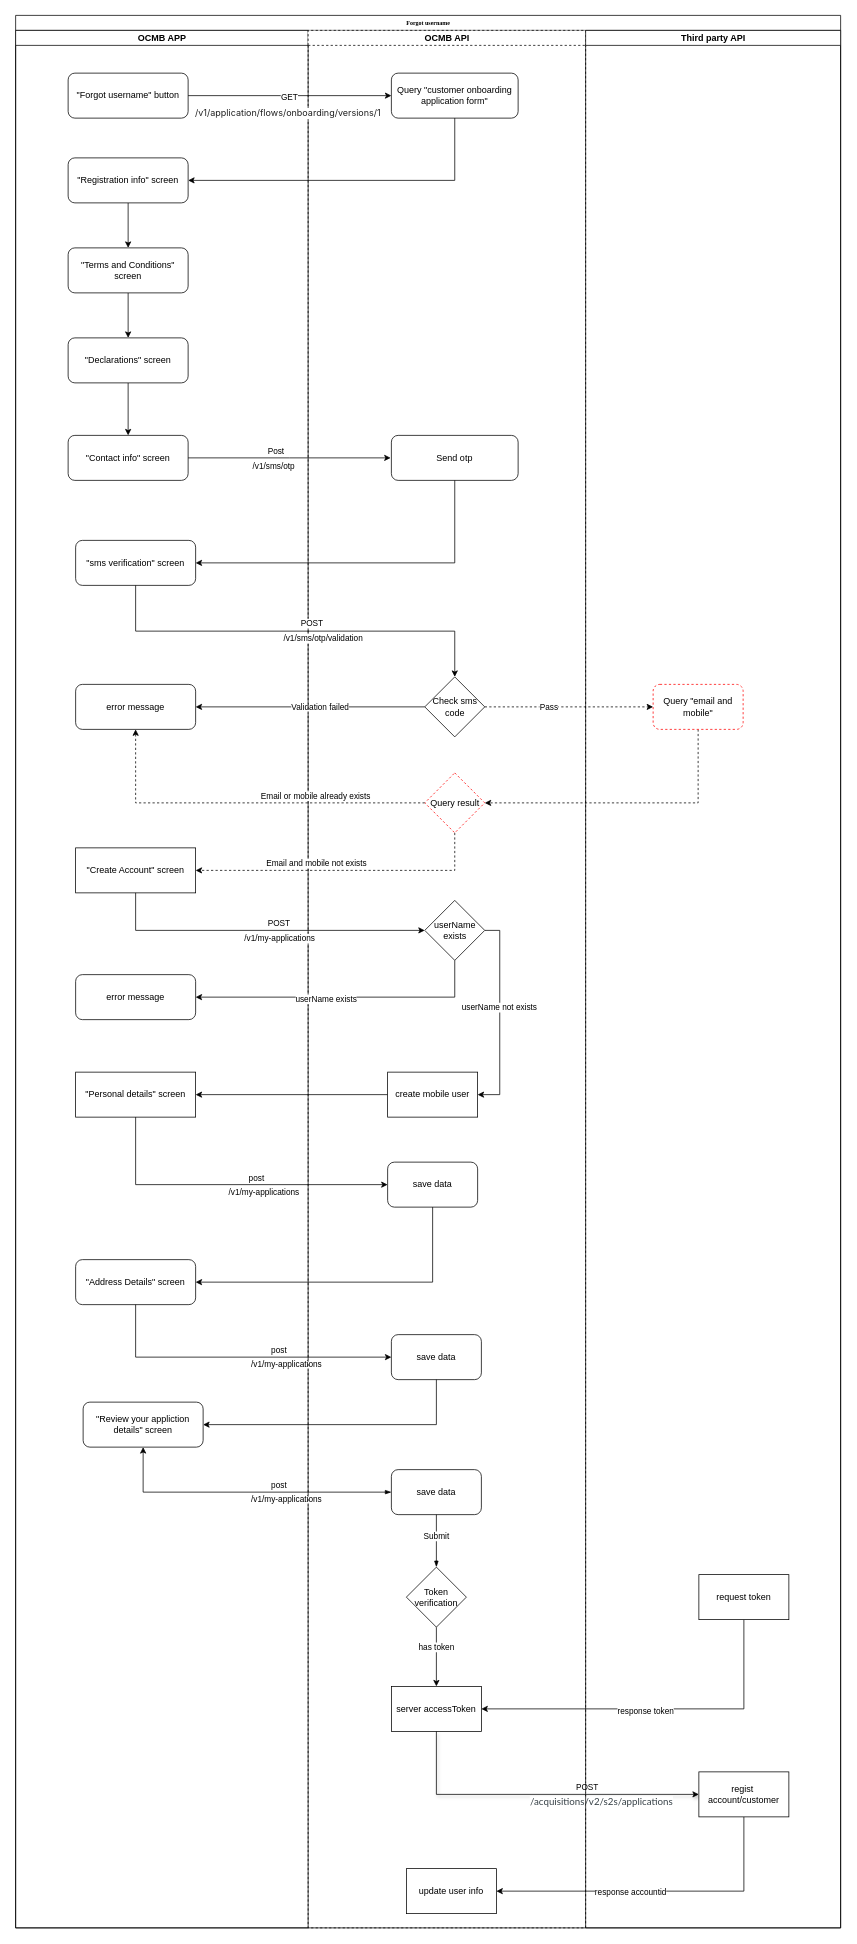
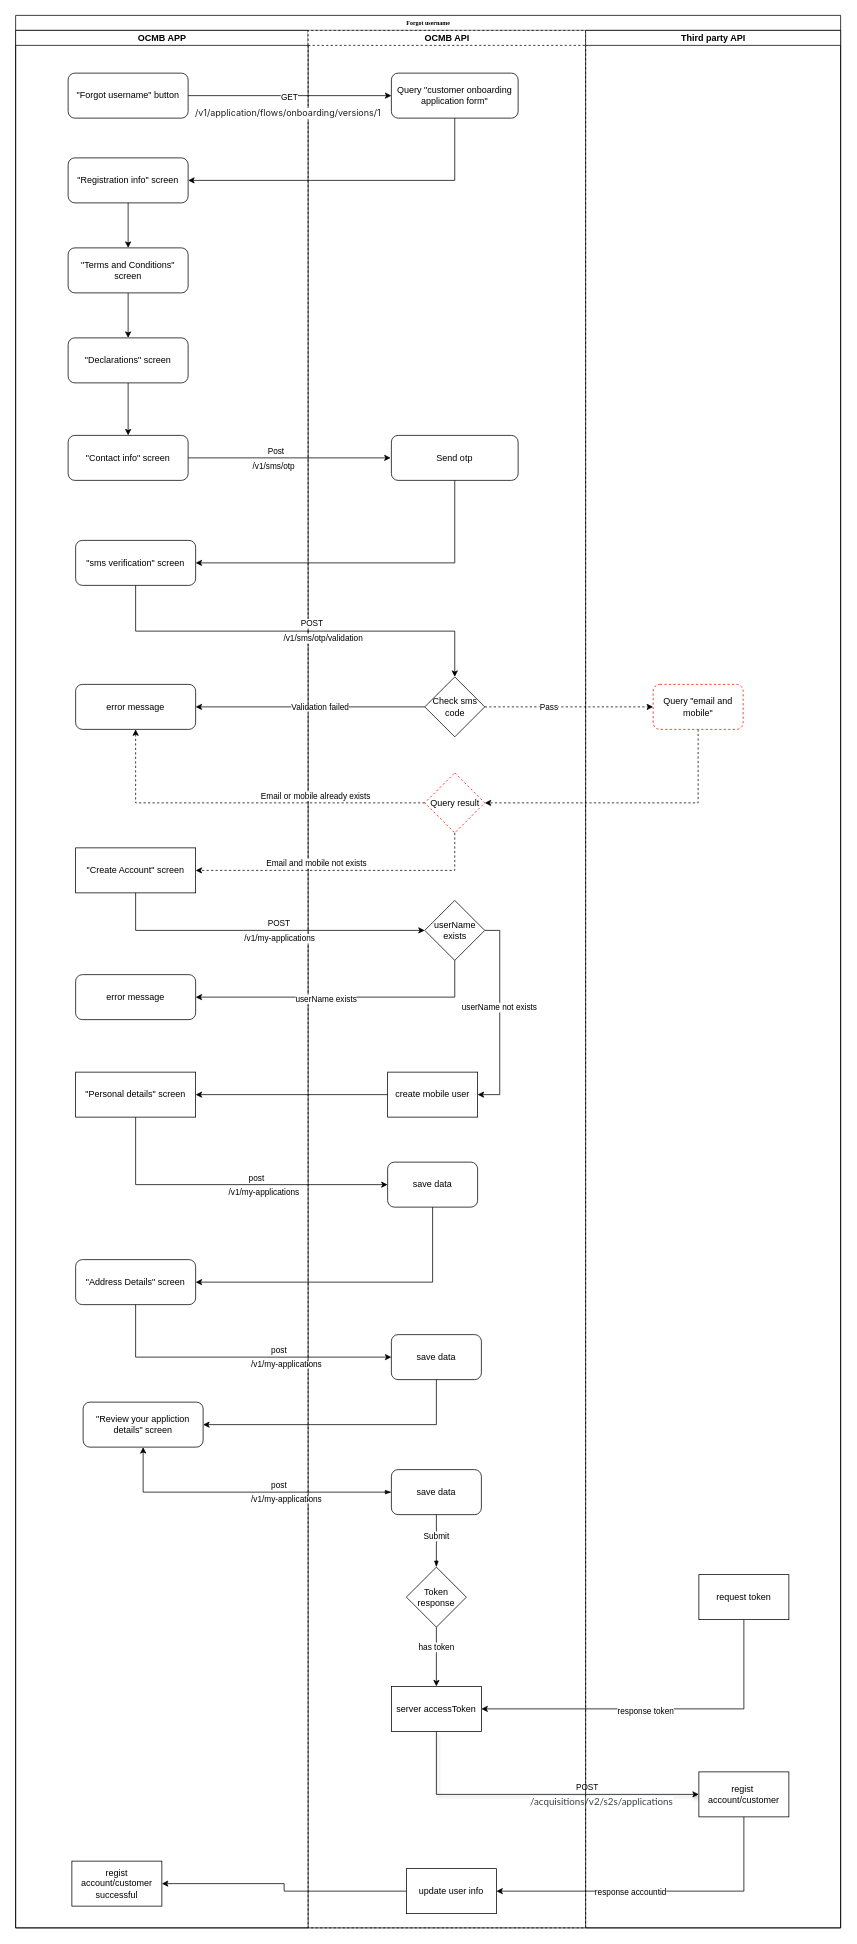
- <mxCell id="41" value="&lt;div&gt;Token verification&lt;/div&gt;" style="rhombus;whiteSpace=wrap;html=1;" parent="35" vertex="1"><mxGeometry x="131" y="2049" width="80" height="80" as="geometry" /></mxCell>
+ <mxCell id="41" value="&lt;div&gt;Token response&lt;/div&gt;" style="rhombus;whiteSpace=wrap;html=1;" parent="35" vertex="1"><mxGeometry x="131" y="2049" width="80" height="80" as="geometry" /></mxCell>
+ <mxCell id="9" value="&lt;div&gt;regist account/customer successful&lt;/div&gt;" style="whiteSpace=wrap;html=1;rounded=0;" parent="3" vertex="1"><mxGeometry x="75" y="2441" width="120" height="60" as="geometry" /></mxCell>
+ <mxCell id="31" value="" style="edgeStyle=orthogonalEdgeStyle;rounded=0;orthogonalLoop=1;jettySize=auto;html=1;" parent="2" source="43" target="9" edge="1"><mxGeometry relative="1" as="geometry" /></mxCell>
